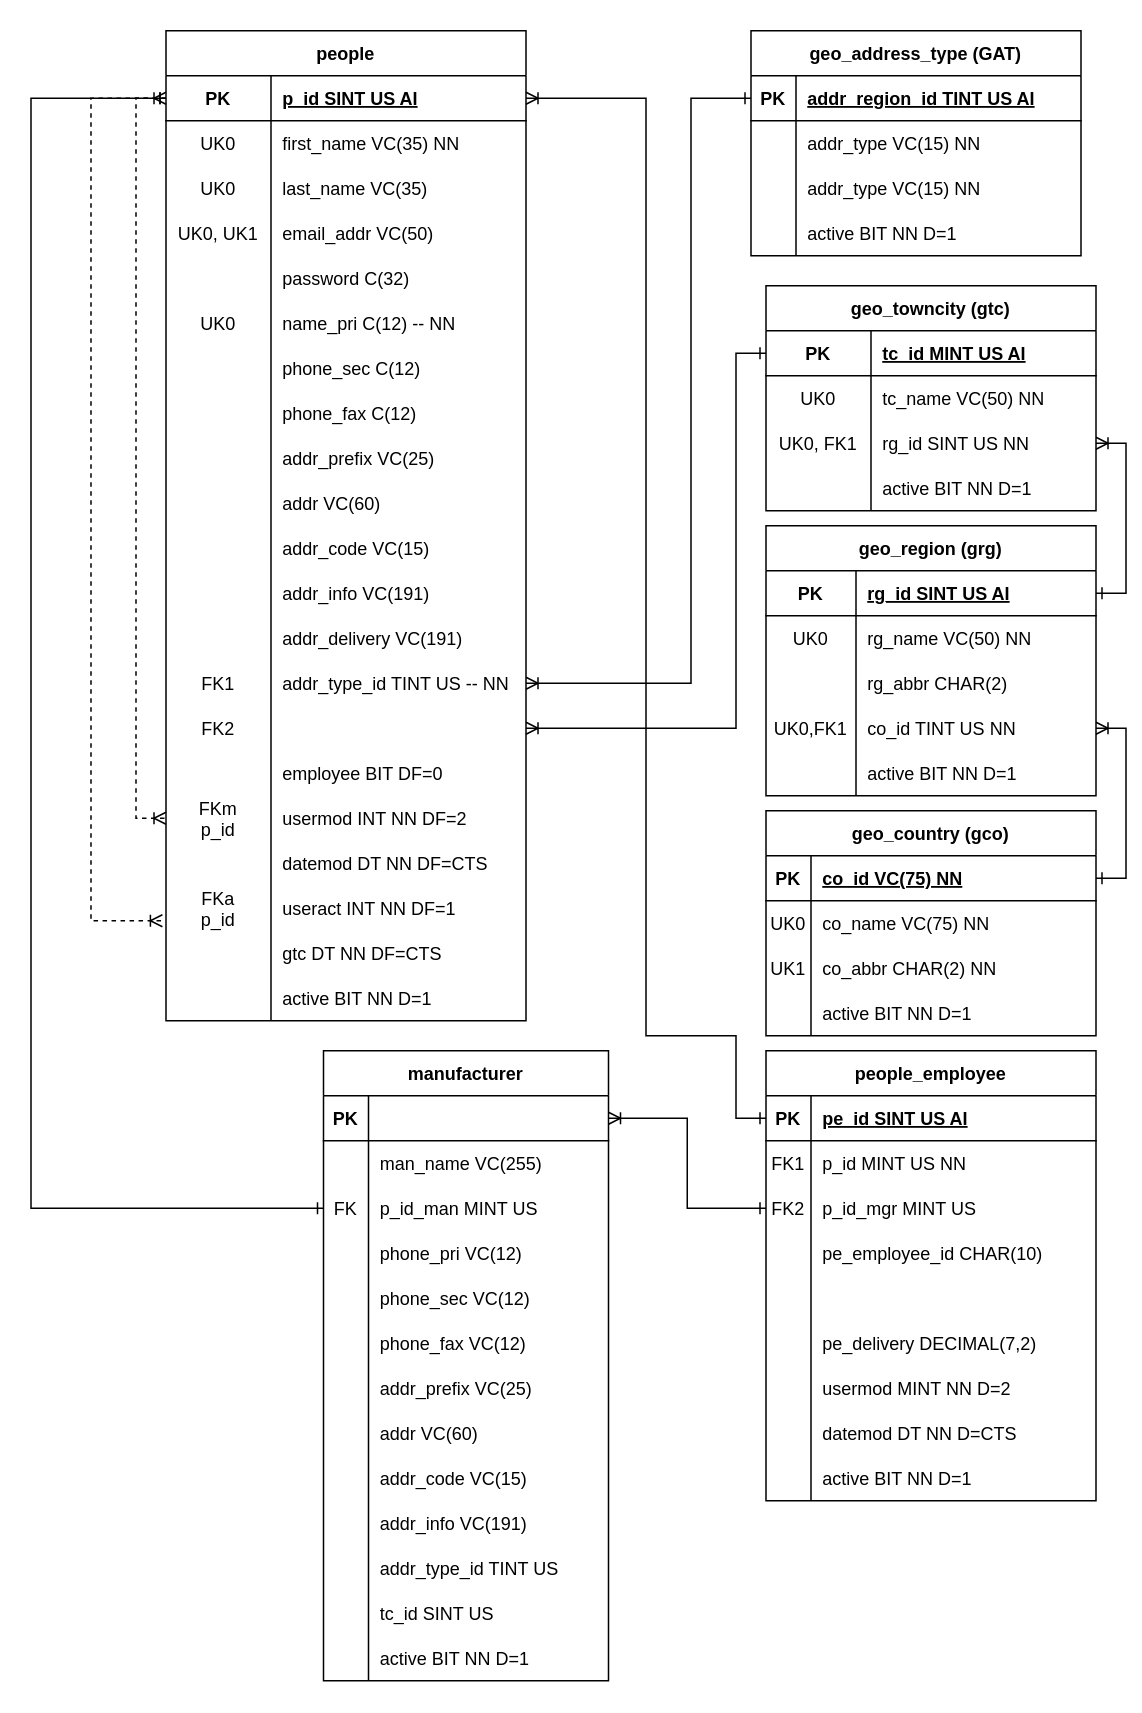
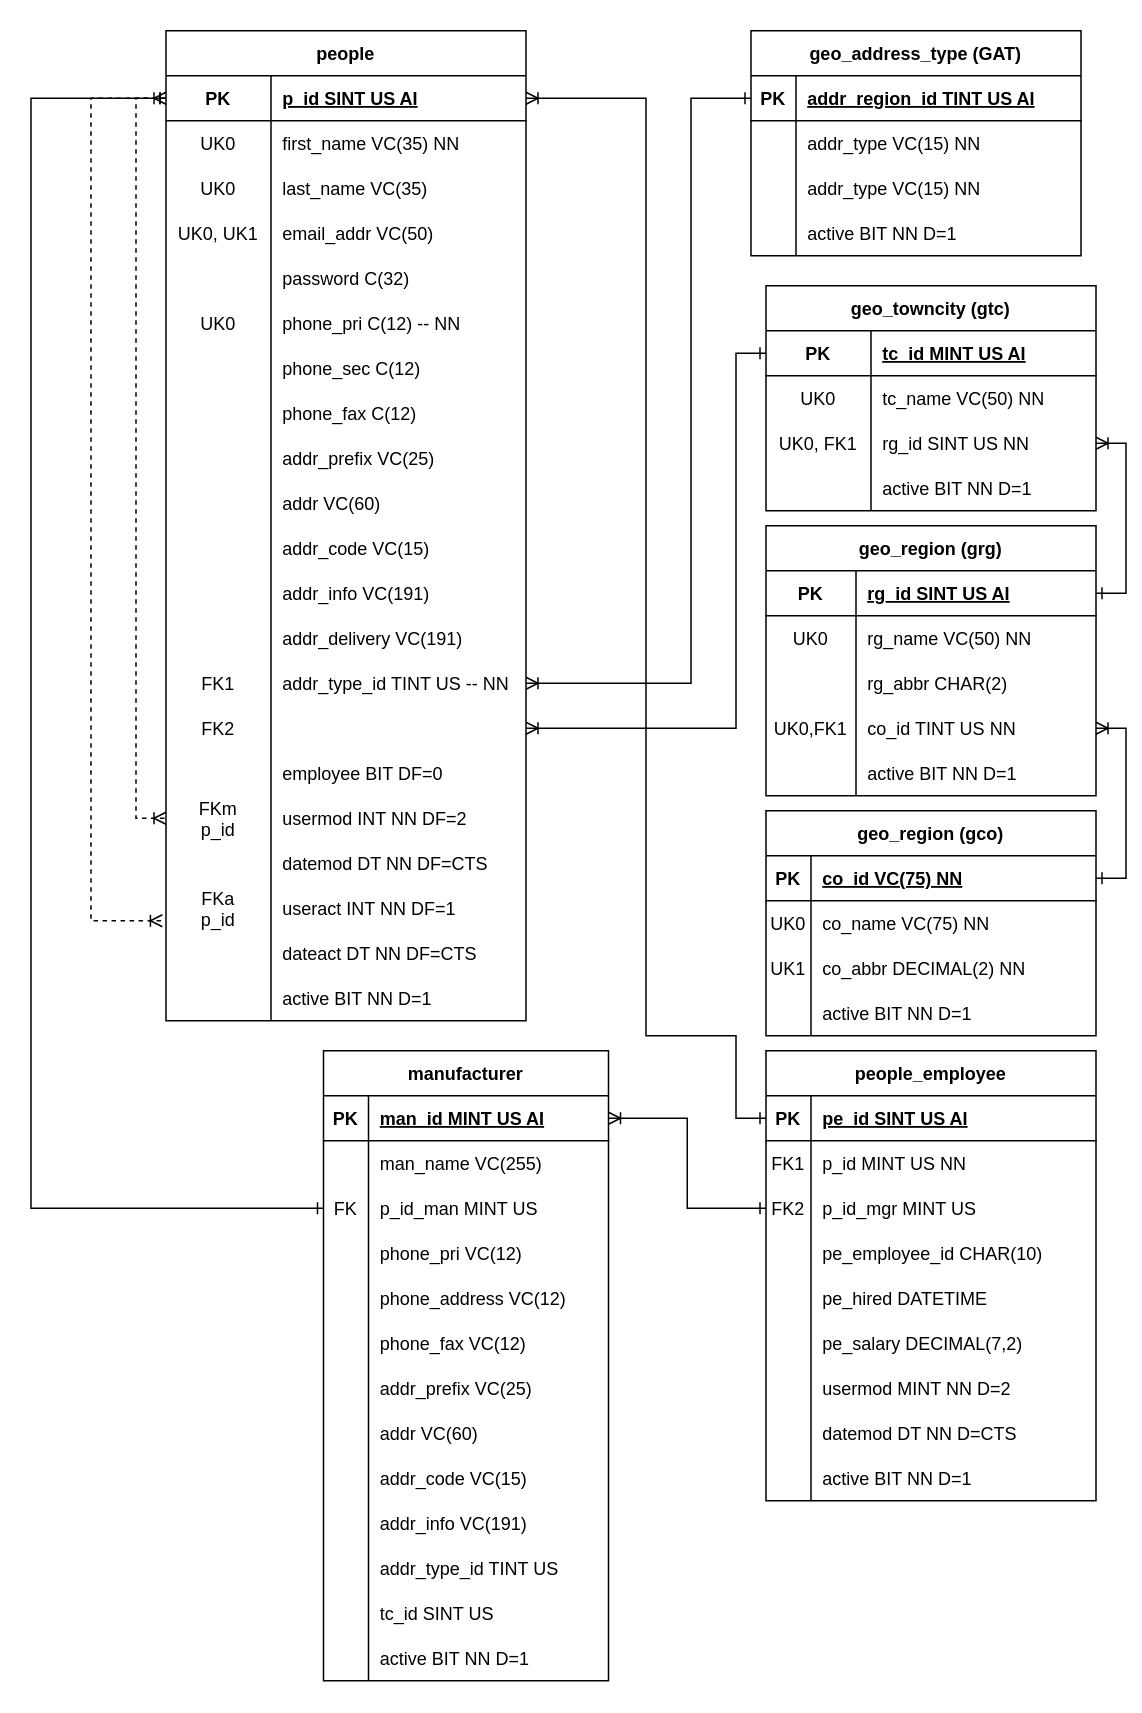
- <mxCell id="47" value="name_pri C(12) -- NN" style="shape=partialRectangle;overflow=hidden;connectable=0;fillColor=none;top=0;left=0;bottom=0;right=0;align=left;spacingLeft=6;" parent="45" vertex="1"><mxGeometry x="70" width="170" height="30" as="geometry"><mxRectangle width="170" height="30" as="alternateBounds" /></mxGeometry></mxCell>
+ <mxCell id="47" value="phone_pri C(12) -- NN" style="shape=partialRectangle;overflow=hidden;connectable=0;fillColor=none;top=0;left=0;bottom=0;right=0;align=left;spacingLeft=6;" parent="45" vertex="1"><mxGeometry x="70" width="170" height="30" as="geometry"><mxRectangle width="170" height="30" as="alternateBounds" /></mxGeometry></mxCell>
- <mxCell id="109" value="geo_country (gco)" style="shape=table;startSize=30;container=1;collapsible=1;childLayout=tableLayout;fixedRows=1;rowLines=0;fontStyle=1;align=center;resizeLast=1;" parent="1" vertex="1"><mxGeometry x="510" y="540" width="220" height="150" as="geometry" /></mxCell>
+ <mxCell id="109" value="geo_region (gco)" style="shape=table;startSize=30;container=1;collapsible=1;childLayout=tableLayout;fixedRows=1;rowLines=0;fontStyle=1;align=center;resizeLast=1;" parent="1" vertex="1"><mxGeometry x="510" y="540" width="220" height="150" as="geometry" /></mxCell>
- <mxCell id="88" value="gtc DT NN DF=CTS" style="shape=partialRectangle;overflow=hidden;connectable=0;fillColor=none;top=0;left=0;bottom=0;right=0;align=left;spacingLeft=6;" parent="86" vertex="1"><mxGeometry x="70" width="170" height="30" as="geometry"><mxRectangle width="170" height="30" as="alternateBounds" /></mxGeometry></mxCell>
+ <mxCell id="88" value="dateact DT NN DF=CTS" style="shape=partialRectangle;overflow=hidden;connectable=0;fillColor=none;top=0;left=0;bottom=0;right=0;align=left;spacingLeft=6;" parent="86" vertex="1"><mxGeometry x="70" width="170" height="30" as="geometry"><mxRectangle width="170" height="30" as="alternateBounds" /></mxGeometry></mxCell>
- <mxCell id="118" value="co_abbr CHAR(2) NN" style="shape=partialRectangle;overflow=hidden;connectable=0;fillColor=none;top=0;left=0;bottom=0;right=0;align=left;spacingLeft=6;" parent="116" vertex="1"><mxGeometry x="30" width="190" height="30" as="geometry"><mxRectangle width="190" height="30" as="alternateBounds" /></mxGeometry></mxCell>
+ <mxCell id="118" value="co_abbr DECIMAL(2) NN" style="shape=partialRectangle;overflow=hidden;connectable=0;fillColor=none;top=0;left=0;bottom=0;right=0;align=left;spacingLeft=6;" parent="116" vertex="1"><mxGeometry x="30" width="190" height="30" as="geometry"><mxRectangle width="190" height="30" as="alternateBounds" /></mxGeometry></mxCell>
+ <mxCell id="156" value="man_id MINT US AI" style="shape=partialRectangle;overflow=hidden;connectable=0;fillColor=none;top=0;left=0;bottom=0;right=0;align=left;spacingLeft=6;fontStyle=5;" vertex="1" parent="154"><mxGeometry x="30" width="160" height="30" as="geometry"><mxRectangle width="160" height="30" as="alternateBounds" /></mxGeometry></mxCell>
+ <mxCell id="140" value="pe_hired DATETIME" style="shape=partialRectangle;overflow=hidden;connectable=0;fillColor=none;top=0;left=0;bottom=0;right=0;align=left;spacingLeft=6;" vertex="1" parent="138"><mxGeometry x="30" width="190" height="30" as="geometry"><mxRectangle width="190" height="30" as="alternateBounds" /></mxGeometry></mxCell>
- <mxCell id="168" value="phone_sec VC(12)" style="shape=partialRectangle;overflow=hidden;connectable=0;fillColor=none;top=0;left=0;bottom=0;right=0;align=left;spacingLeft=6;" vertex="1" parent="166"><mxGeometry x="30" width="160" height="30" as="geometry"><mxRectangle width="160" height="30" as="alternateBounds" /></mxGeometry></mxCell>
+ <mxCell id="168" value="phone_address VC(12)" style="shape=partialRectangle;overflow=hidden;connectable=0;fillColor=none;top=0;left=0;bottom=0;right=0;align=left;spacingLeft=6;" vertex="1" parent="166"><mxGeometry x="30" width="160" height="30" as="geometry"><mxRectangle width="160" height="30" as="alternateBounds" /></mxGeometry></mxCell>
- <mxCell id="143" value="pe_delivery DECIMAL(7,2)" style="shape=partialRectangle;overflow=hidden;connectable=0;fillColor=none;top=0;left=0;bottom=0;right=0;align=left;spacingLeft=6;" vertex="1" parent="141"><mxGeometry x="30" width="190" height="30" as="geometry"><mxRectangle width="190" height="30" as="alternateBounds" /></mxGeometry></mxCell>
+ <mxCell id="143" value="pe_salary DECIMAL(7,2)" style="shape=partialRectangle;overflow=hidden;connectable=0;fillColor=none;top=0;left=0;bottom=0;right=0;align=left;spacingLeft=6;" vertex="1" parent="141"><mxGeometry x="30" width="190" height="30" as="geometry"><mxRectangle width="190" height="30" as="alternateBounds" /></mxGeometry></mxCell>
